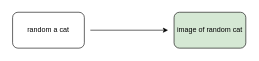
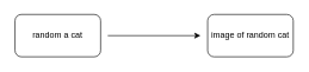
- <mxCell id="3" value="image of random cat" style="rounded=1;whiteSpace=wrap;html=1;fillColor=#d5e8d4;" vertex="1" parent="1"><mxGeometry x="290" y="20" width="120" height="60" as="geometry" /></mxCell>
+ <mxCell id="3" value="image of random cat" style="rounded=1;whiteSpace=wrap;html=1;" vertex="1" parent="1"><mxGeometry x="290" y="20" width="120" height="60" as="geometry" /></mxCell>
